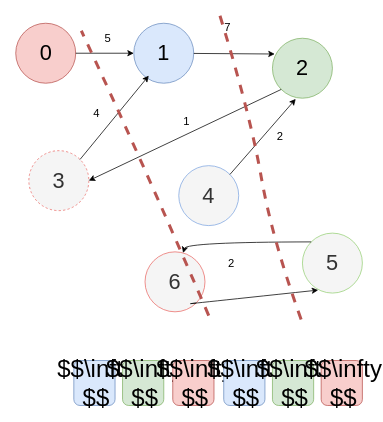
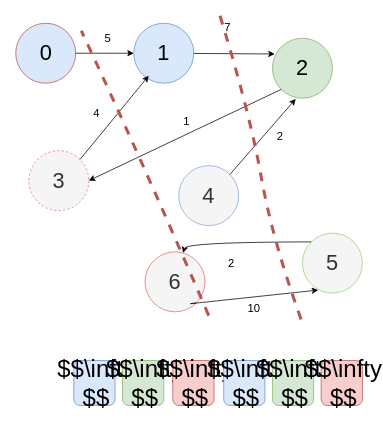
- <mxCell id="8" value="0" style="ellipse;whiteSpace=wrap;html=1;aspect=fixed;fontSize=29;fillColor=#f8cecc;strokeColor=#b85450;" parent="1" vertex="1"><mxGeometry x="20.5" y="30" width="80" height="80" as="geometry" /></mxCell>
+ <mxCell id="8" value="0" style="ellipse;whiteSpace=wrap;html=1;aspect=fixed;fontSize=29;fillColor=#dae8fc;strokeColor=#b85450;" parent="1" vertex="1"><mxGeometry x="20.5" y="30" width="80" height="80" as="geometry" /></mxCell>
+ <mxCell id="21" value="10" style="text;html=1;align=center;verticalAlign=middle;resizable=0;points=[];autosize=1;fontSize=15;" parent="1" vertex="1"><mxGeometry x="323" y="400" width="30" height="20" as="geometry" /></mxCell>
